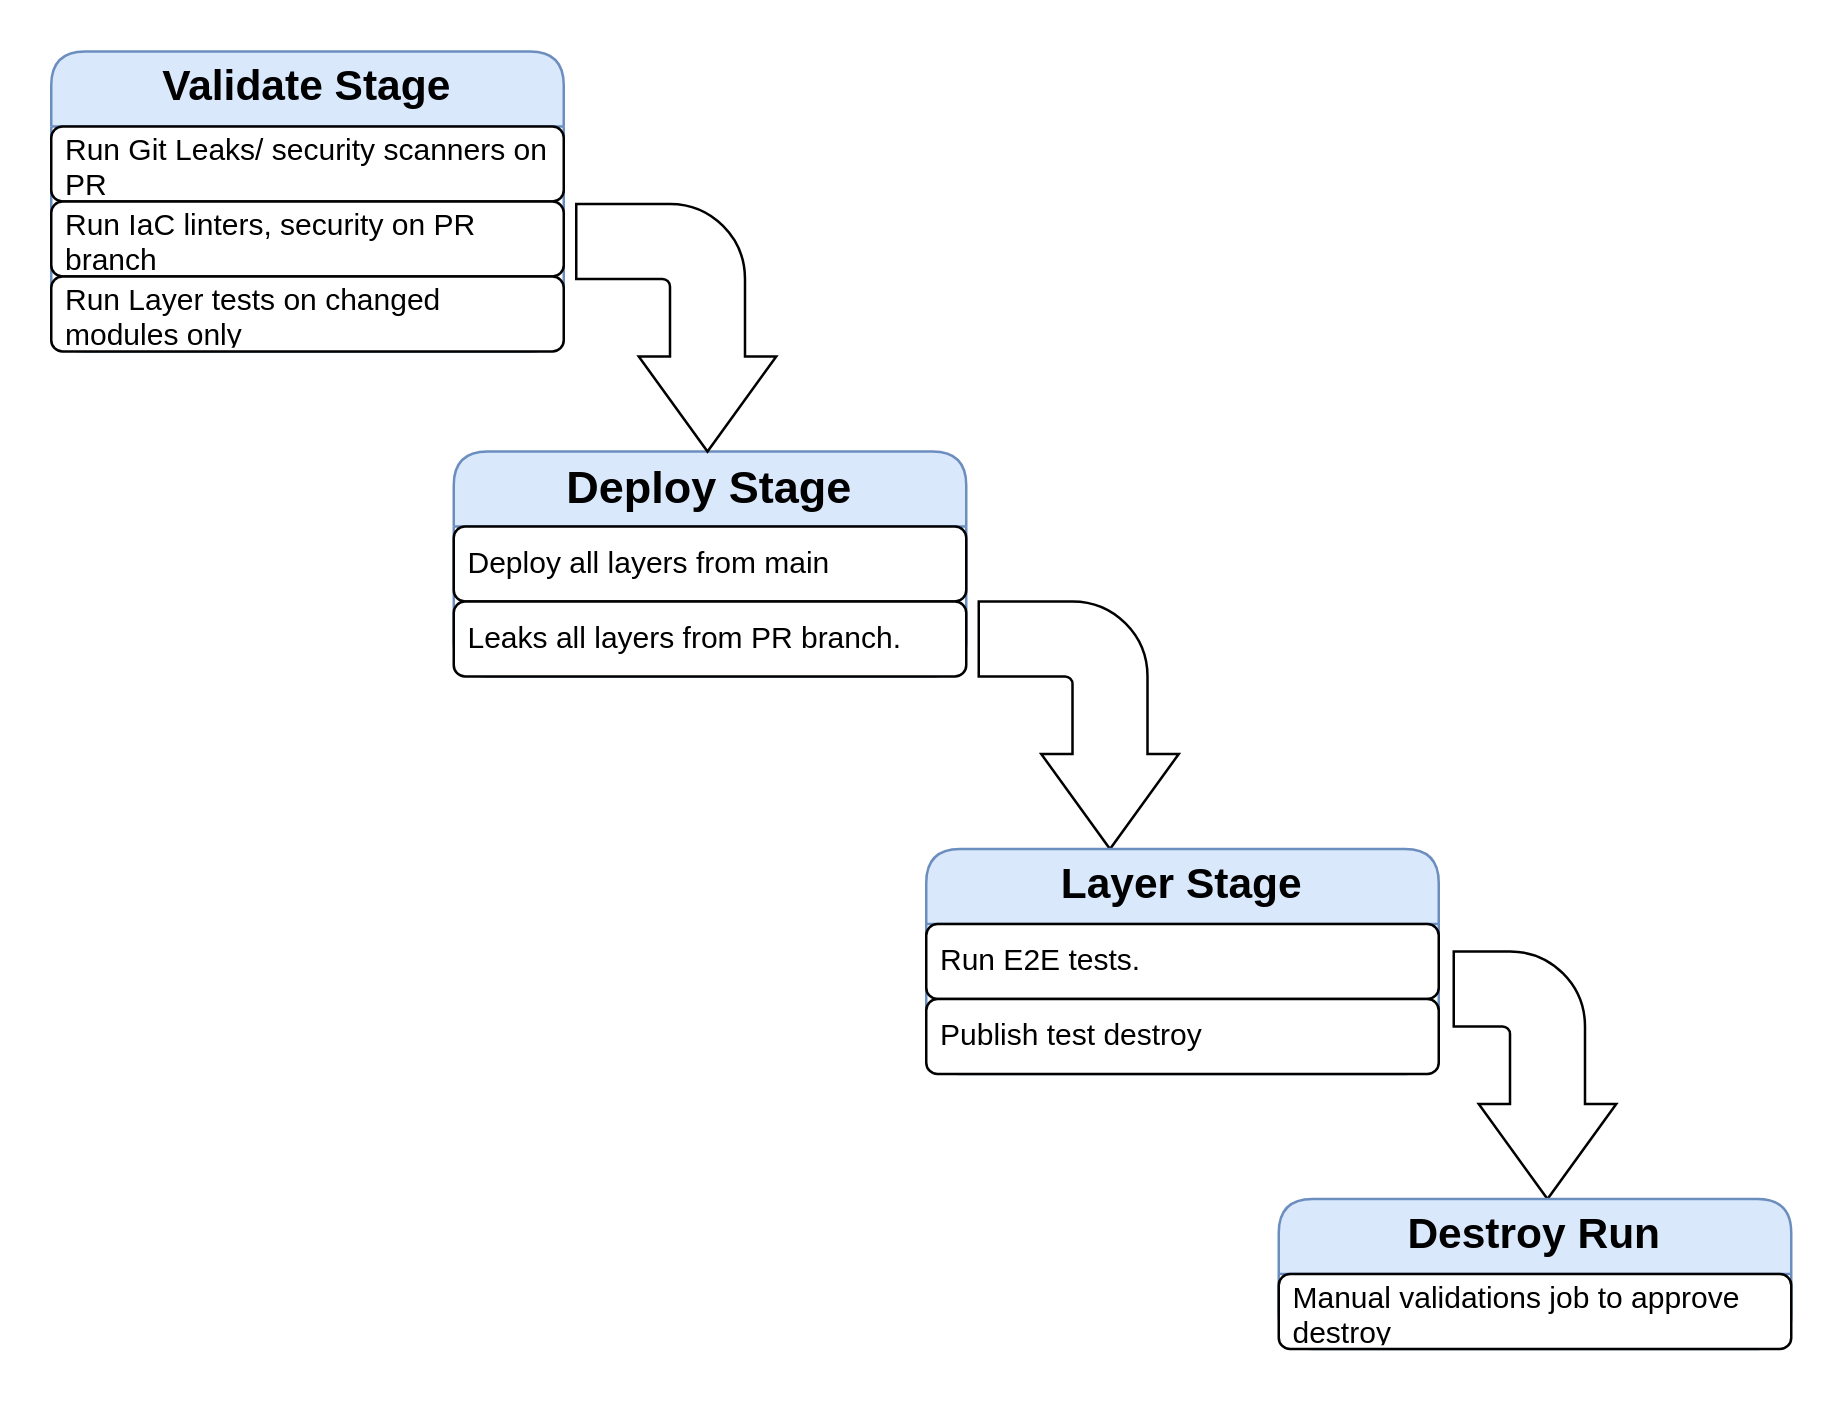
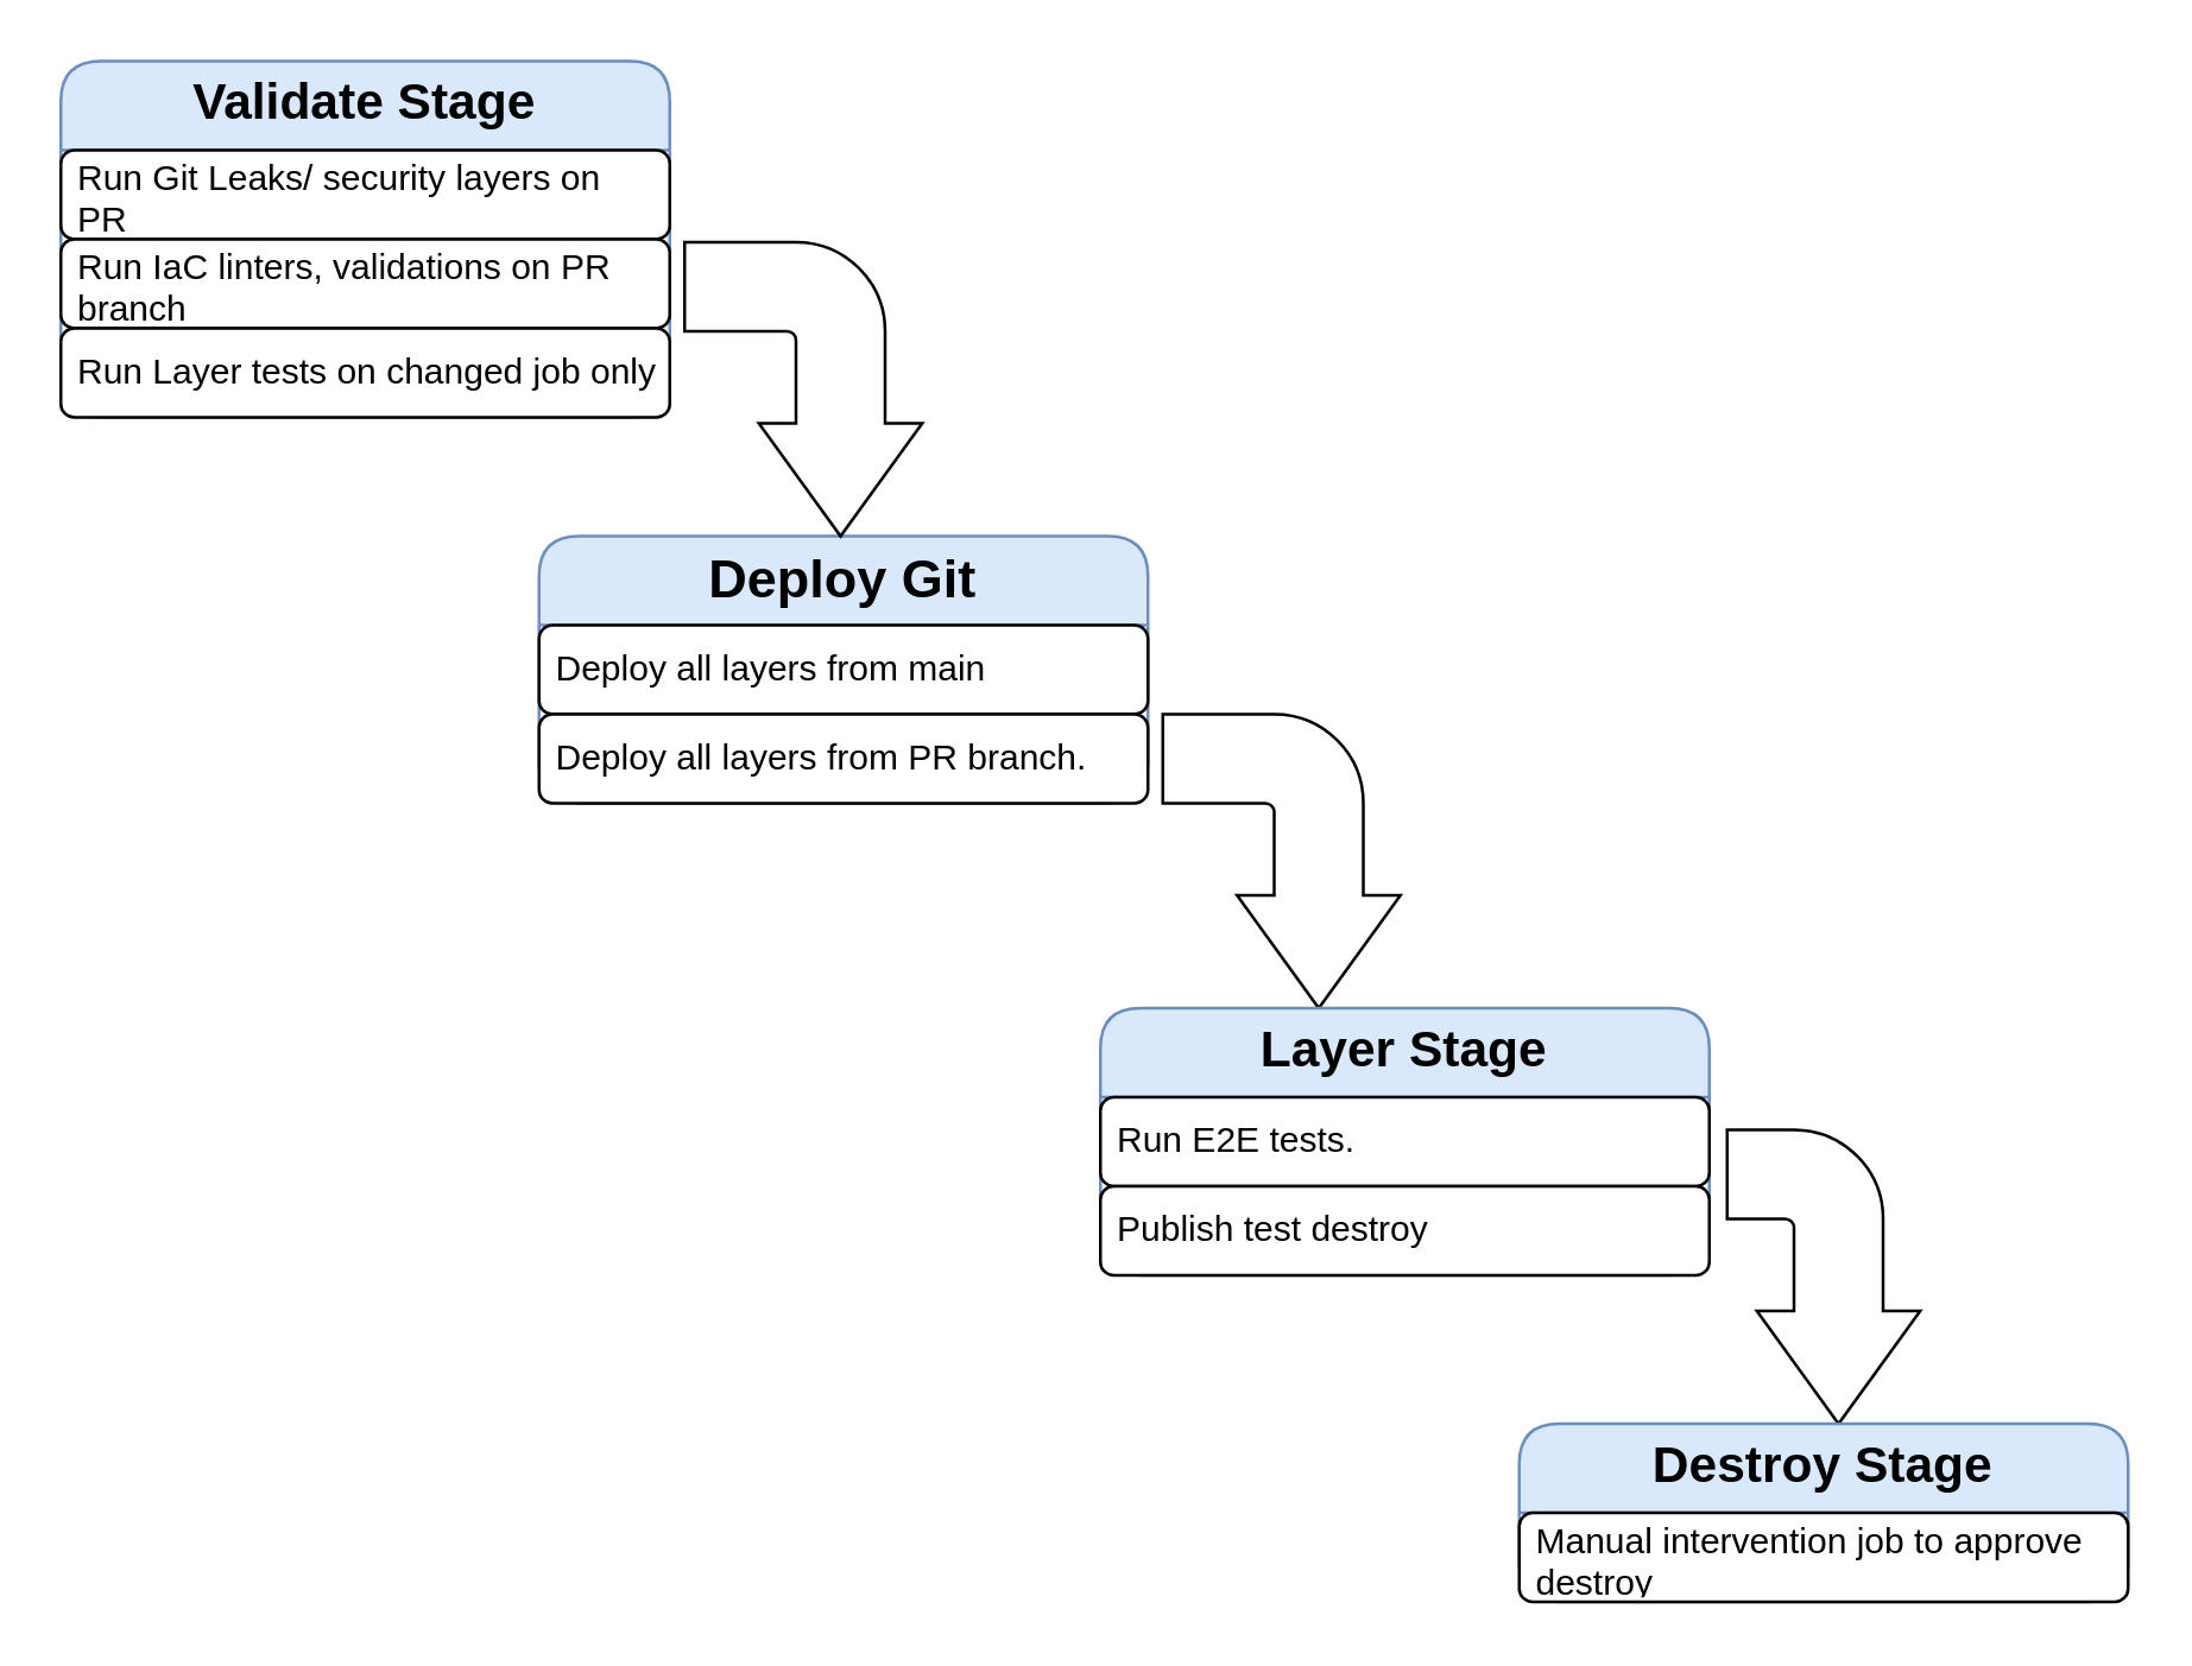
- <mxCell id="6" value="Run Git Leaks/ security scanners on PR" style="text;strokeColor=default;fillColor=default;align=left;verticalAlign=middle;spacingLeft=4;spacingRight=4;overflow=hidden;points=[[0,0.5],[1,0.5]];portConstraint=eastwest;rotatable=0;whiteSpace=wrap;html=1;rounded=1;" parent="5" vertex="1"><mxGeometry y="30" width="205" height="30" as="geometry" /></mxCell>
+ <mxCell id="6" value="Run Git Leaks/ security layers on PR" style="text;strokeColor=default;fillColor=default;align=left;verticalAlign=middle;spacingLeft=4;spacingRight=4;overflow=hidden;points=[[0,0.5],[1,0.5]];portConstraint=eastwest;rotatable=0;whiteSpace=wrap;html=1;rounded=1;" parent="5" vertex="1"><mxGeometry y="30" width="205" height="30" as="geometry" /></mxCell>
- <mxCell id="7" value="Run IaC linters, security on PR branch" style="text;strokeColor=default;fillColor=default;align=left;verticalAlign=middle;spacingLeft=4;spacingRight=4;overflow=hidden;points=[[0,0.5],[1,0.5]];portConstraint=eastwest;rotatable=0;whiteSpace=wrap;html=1;rounded=1;" parent="5" vertex="1"><mxGeometry y="60" width="205" height="30" as="geometry" /></mxCell>
+ <mxCell id="7" value="Run IaC linters, validations on PR branch" style="text;strokeColor=default;fillColor=default;align=left;verticalAlign=middle;spacingLeft=4;spacingRight=4;overflow=hidden;points=[[0,0.5],[1,0.5]];portConstraint=eastwest;rotatable=0;whiteSpace=wrap;html=1;rounded=1;" parent="5" vertex="1"><mxGeometry y="60" width="205" height="30" as="geometry" /></mxCell>
- <mxCell id="8" value="Run Layer tests on changed modules only" style="text;strokeColor=default;fillColor=default;align=left;verticalAlign=middle;spacingLeft=4;spacingRight=4;overflow=hidden;points=[[0,0.5],[1,0.5]];portConstraint=eastwest;rotatable=0;whiteSpace=wrap;html=1;rounded=1;" parent="5" vertex="1"><mxGeometry y="90" width="205" height="30" as="geometry" /></mxCell>
+ <mxCell id="8" value="Run Layer tests on changed job only" style="text;strokeColor=default;fillColor=default;align=left;verticalAlign=middle;spacingLeft=4;spacingRight=4;overflow=hidden;points=[[0,0.5],[1,0.5]];portConstraint=eastwest;rotatable=0;whiteSpace=wrap;html=1;rounded=1;" parent="5" vertex="1"><mxGeometry y="90" width="205" height="30" as="geometry" /></mxCell>
- <mxCell id="2" value="&lt;b style=&quot;font-size: 18px;&quot;&gt;Deploy Stage&lt;/b&gt;" style="swimlane;fontStyle=0;childLayout=stackLayout;horizontal=1;startSize=30;horizontalStack=0;resizeParent=1;resizeParentMax=0;resizeLast=0;collapsible=1;marginBottom=0;whiteSpace=wrap;html=1;rounded=1;fillColor=#dae8fc;strokeColor=#6c8ebf;fillStyle=solid;fontSize=18;" parent="1" vertex="1"><mxGeometry x="181" y="180" width="205" height="90" as="geometry" /></mxCell>
+ <mxCell id="2" value="&lt;b style=&quot;font-size: 18px;&quot;&gt;Deploy Git&lt;/b&gt;" style="swimlane;fontStyle=0;childLayout=stackLayout;horizontal=1;startSize=30;horizontalStack=0;resizeParent=1;resizeParentMax=0;resizeLast=0;collapsible=1;marginBottom=0;whiteSpace=wrap;html=1;rounded=1;fillColor=#dae8fc;strokeColor=#6c8ebf;fillStyle=solid;fontSize=18;" parent="1" vertex="1"><mxGeometry x="181" y="180" width="205" height="90" as="geometry" /></mxCell>
- <mxCell id="4" value="Leaks all layers from PR branch." style="text;strokeColor=default;fillColor=default;align=left;verticalAlign=middle;spacingLeft=4;spacingRight=4;overflow=hidden;points=[[0,0.5],[1,0.5]];portConstraint=eastwest;rotatable=0;whiteSpace=wrap;html=1;rounded=1;" parent="2" vertex="1"><mxGeometry y="60" width="205" height="30" as="geometry" /></mxCell>
+ <mxCell id="4" value="Deploy all layers from PR branch." style="text;strokeColor=default;fillColor=default;align=left;verticalAlign=middle;spacingLeft=4;spacingRight=4;overflow=hidden;points=[[0,0.5],[1,0.5]];portConstraint=eastwest;rotatable=0;whiteSpace=wrap;html=1;rounded=1;" parent="2" vertex="1"><mxGeometry y="60" width="205" height="30" as="geometry" /></mxCell>
- <mxCell id="15" value="&lt;b&gt;Destroy Run&lt;/b&gt;" style="swimlane;fontStyle=0;childLayout=stackLayout;horizontal=1;startSize=30;horizontalStack=0;resizeParent=1;resizeParentMax=0;resizeLast=0;collapsible=1;marginBottom=0;whiteSpace=wrap;html=1;rounded=1;fillColor=#dae8fc;strokeColor=#6c8ebf;fillStyle=solid;fontSize=17;" parent="1" vertex="1"><mxGeometry x="511" y="479" width="205" height="60" as="geometry" /></mxCell>
+ <mxCell id="15" value="&lt;b&gt;Destroy Stage&lt;/b&gt;" style="swimlane;fontStyle=0;childLayout=stackLayout;horizontal=1;startSize=30;horizontalStack=0;resizeParent=1;resizeParentMax=0;resizeLast=0;collapsible=1;marginBottom=0;whiteSpace=wrap;html=1;rounded=1;fillColor=#dae8fc;strokeColor=#6c8ebf;fillStyle=solid;fontSize=17;" parent="1" vertex="1"><mxGeometry x="511" y="479" width="205" height="60" as="geometry" /></mxCell>
- <mxCell id="16" value="Manual validations job to approve destroy" style="text;strokeColor=default;fillColor=default;align=left;verticalAlign=middle;spacingLeft=4;spacingRight=4;overflow=hidden;points=[[0,0.5],[1,0.5]];portConstraint=eastwest;rotatable=0;whiteSpace=wrap;html=1;rounded=1;" parent="15" vertex="1"><mxGeometry y="30" width="205" height="30" as="geometry" /></mxCell>
+ <mxCell id="16" value="Manual intervention job to approve destroy" style="text;strokeColor=default;fillColor=default;align=left;verticalAlign=middle;spacingLeft=4;spacingRight=4;overflow=hidden;points=[[0,0.5],[1,0.5]];portConstraint=eastwest;rotatable=0;whiteSpace=wrap;html=1;rounded=1;" parent="15" vertex="1"><mxGeometry y="30" width="205" height="30" as="geometry" /></mxCell>
